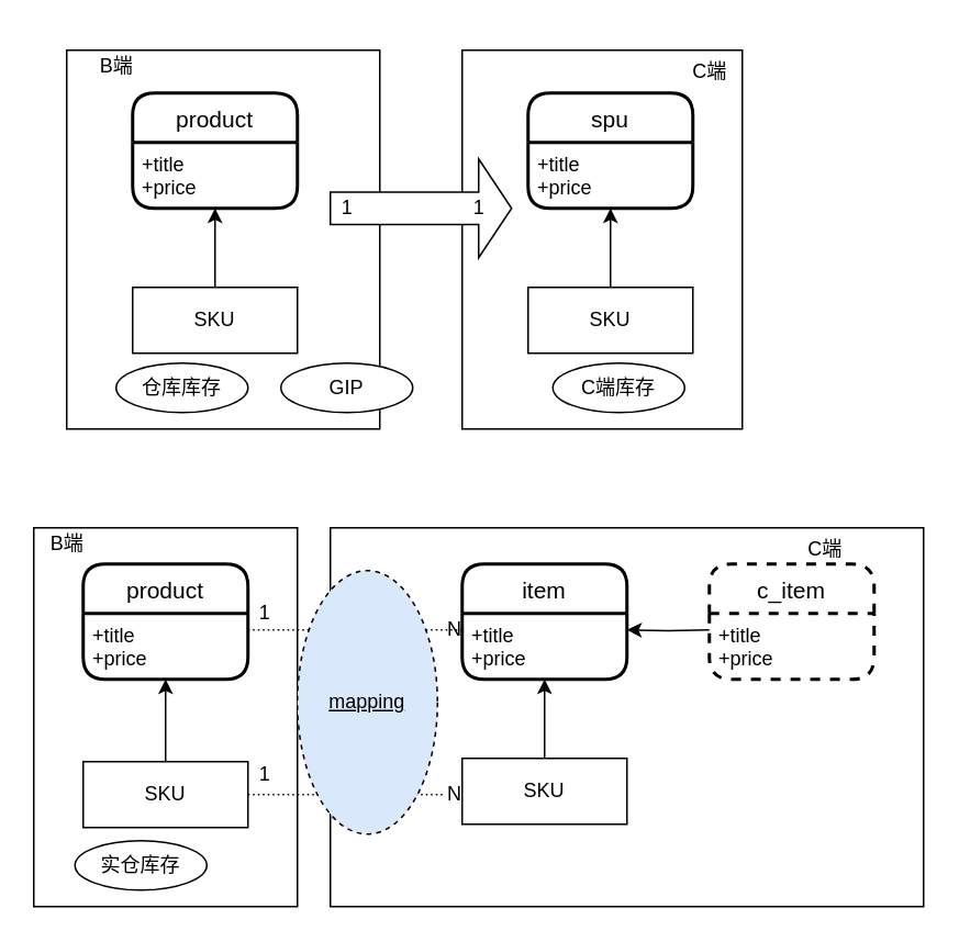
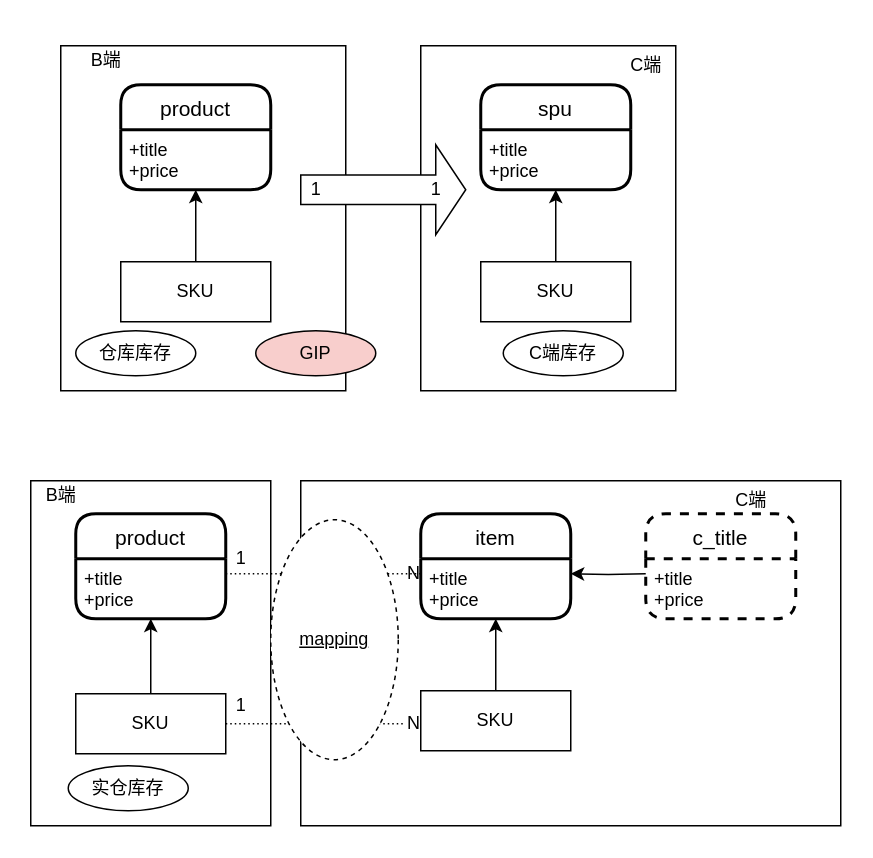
- <mxCell id="31" value="仓库库存" style="ellipse;whiteSpace=wrap;html=1;" vertex="1" parent="1"><mxGeometry x="70" y="220" width="80" height="30" as="geometry" /></mxCell>
+ <mxCell id="31" value="仓库库存" style="ellipse;whiteSpace=wrap;html=1;" vertex="1" parent="1"><mxGeometry x="50" y="220" width="80" height="30" as="geometry" /></mxCell>
- <mxCell id="32" value="GIP" style="ellipse;whiteSpace=wrap;html=1;" vertex="1" parent="1"><mxGeometry x="170" y="220" width="80" height="30" as="geometry" /></mxCell>
+ <mxCell id="32" value="GIP" style="ellipse;whiteSpace=wrap;html=1;fillColor=#f8cecc;" vertex="1" parent="1"><mxGeometry x="170" y="220" width="80" height="30" as="geometry" /></mxCell>
- <mxCell id="38" value="c_item" style="swimlane;childLayout=stackLayout;horizontal=1;startSize=30;horizontalStack=0;rounded=1;fontSize=14;fontStyle=0;strokeWidth=2;resizeParent=0;resizeLast=1;shadow=0;dashed=1;align=center;" vertex="1" parent="1"><mxGeometry x="430" y="342" width="100" height="70" as="geometry" /></mxCell>
+ <mxCell id="38" value="c_title" style="swimlane;childLayout=stackLayout;horizontal=1;startSize=30;horizontalStack=0;rounded=1;fontSize=14;fontStyle=0;strokeWidth=2;resizeParent=0;resizeLast=1;shadow=0;dashed=1;align=center;" vertex="1" parent="1"><mxGeometry x="430" y="342" width="100" height="70" as="geometry" /></mxCell>
- <mxCell id="27" value="mapping" style="ellipse;whiteSpace=wrap;html=1;align=center;fontStyle=4;dashed=1;fillColor=#dae8fc;" vertex="1" parent="1"><mxGeometry x="180" y="346" width="85" height="160" as="geometry" /></mxCell>
+ <mxCell id="27" value="mapping" style="ellipse;whiteSpace=wrap;html=1;align=center;fontStyle=4;dashed=1;" vertex="1" parent="1"><mxGeometry x="180" y="346" width="85" height="160" as="geometry" /></mxCell>
